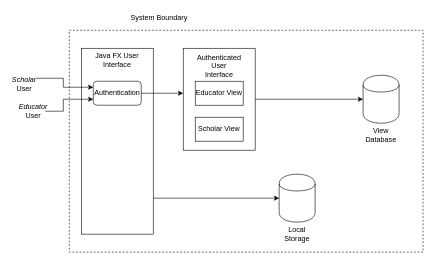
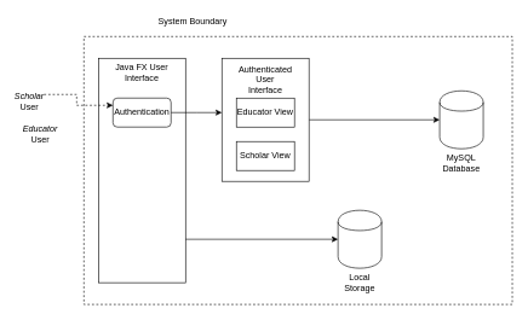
- <mxCell id="11" style="edgeStyle=orthogonalEdgeStyle;rounded=0;orthogonalLoop=1;jettySize=auto;html=1;entryX=0;entryY=0.25;entryDx=0;entryDy=0;" parent="1" source="3" target="10" edge="1"><mxGeometry relative="1" as="geometry"><Array as="points"><mxPoint x="105" y="130" /><mxPoint x="105" y="145" /></Array></mxGeometry></mxCell>
+ <mxCell id="11" style="edgeStyle=orthogonalEdgeStyle;rounded=0;orthogonalLoop=1;jettySize=auto;html=1;entryX=0;entryY=0.25;entryDx=0;entryDy=0;dashed=1;" parent="1" source="3" target="10" edge="1"><mxGeometry relative="1" as="geometry"><Array as="points"><mxPoint x="105" y="130" /><mxPoint x="105" y="145" /></Array></mxGeometry></mxCell>
- <mxCell id="8" style="edgeStyle=orthogonalEdgeStyle;rounded=0;orthogonalLoop=1;jettySize=auto;html=1;entryX=0;entryY=0.75;entryDx=0;entryDy=0;" parent="1" source="9" target="10" edge="1"><mxGeometry relative="1" as="geometry"><Array as="points"><mxPoint x="105" y="185" /><mxPoint x="105" y="165" /></Array></mxGeometry></mxCell>
- <mxCell id="6" value="View Database" style="text;html=1;strokeColor=none;fillColor=none;align=center;verticalAlign=middle;whiteSpace=wrap;rounded=0;" parent="1" vertex="1"><mxGeometry x="605" y="215" width="60" height="20" as="geometry" /></mxCell>
+ <mxCell id="6" value="MySQL Database" style="text;html=1;strokeColor=none;fillColor=none;align=center;verticalAlign=middle;whiteSpace=wrap;rounded=0;" parent="1" vertex="1"><mxGeometry x="605" y="215" width="60" height="20" as="geometry" /></mxCell>
